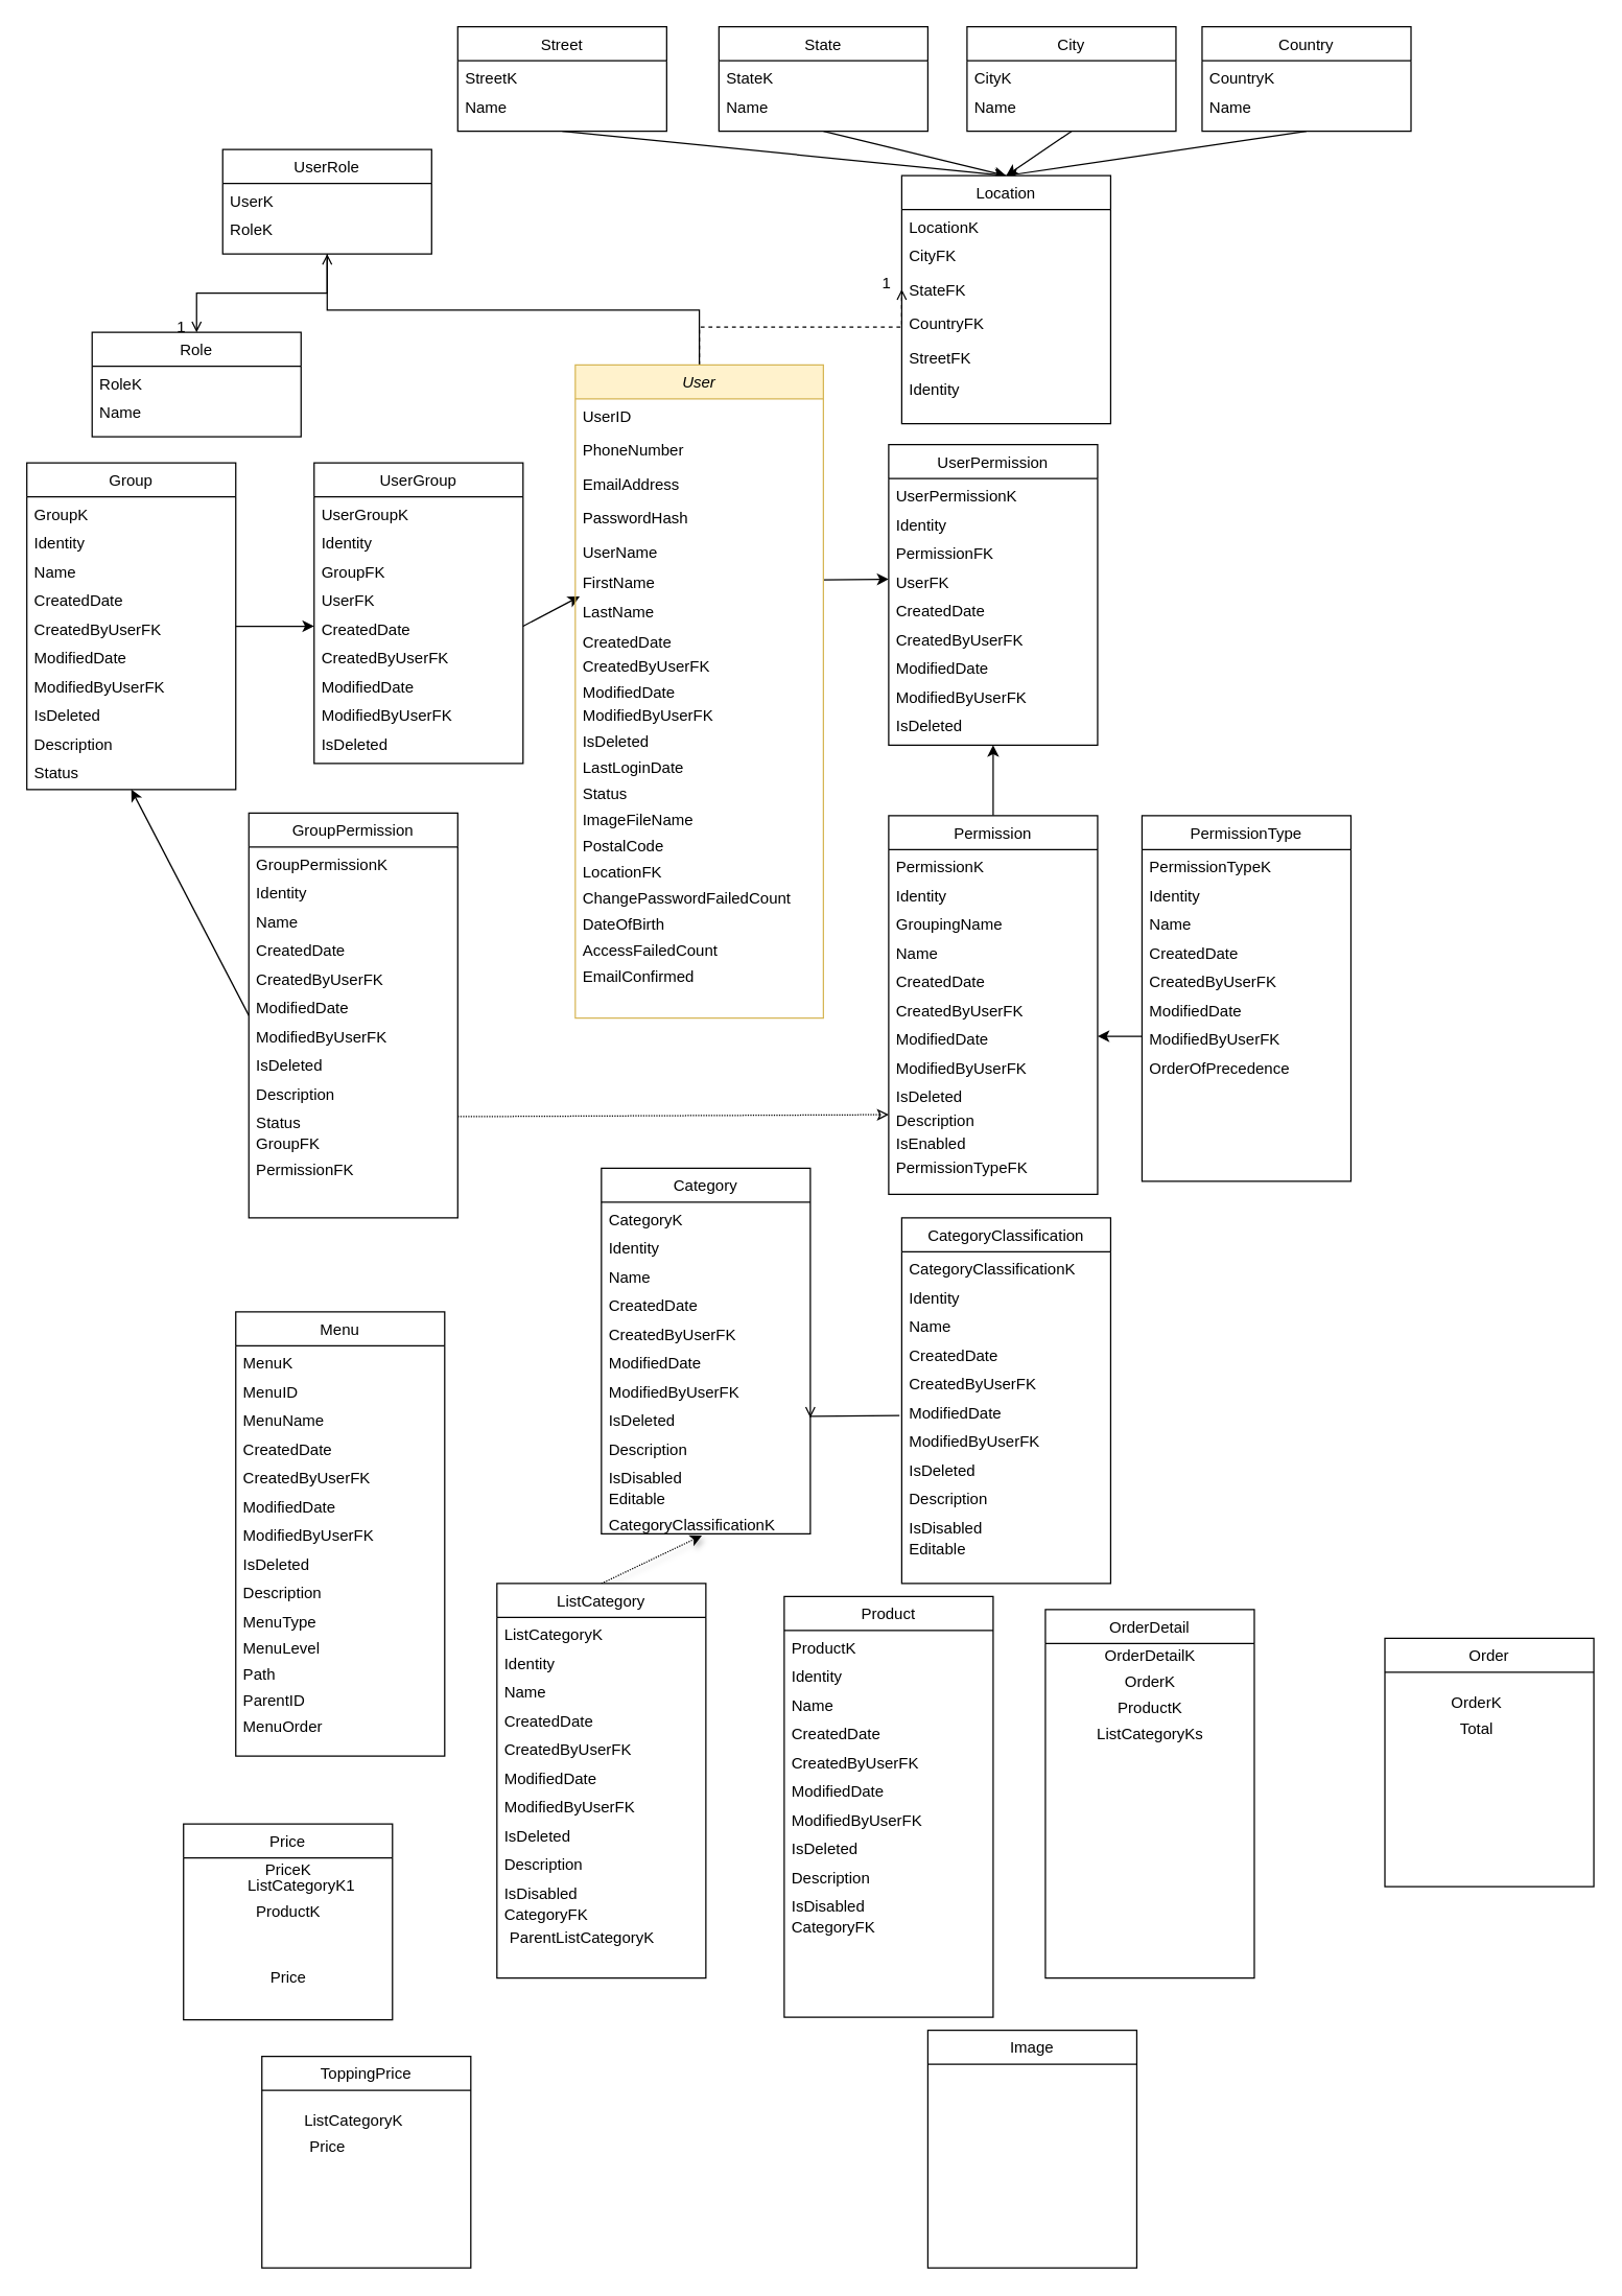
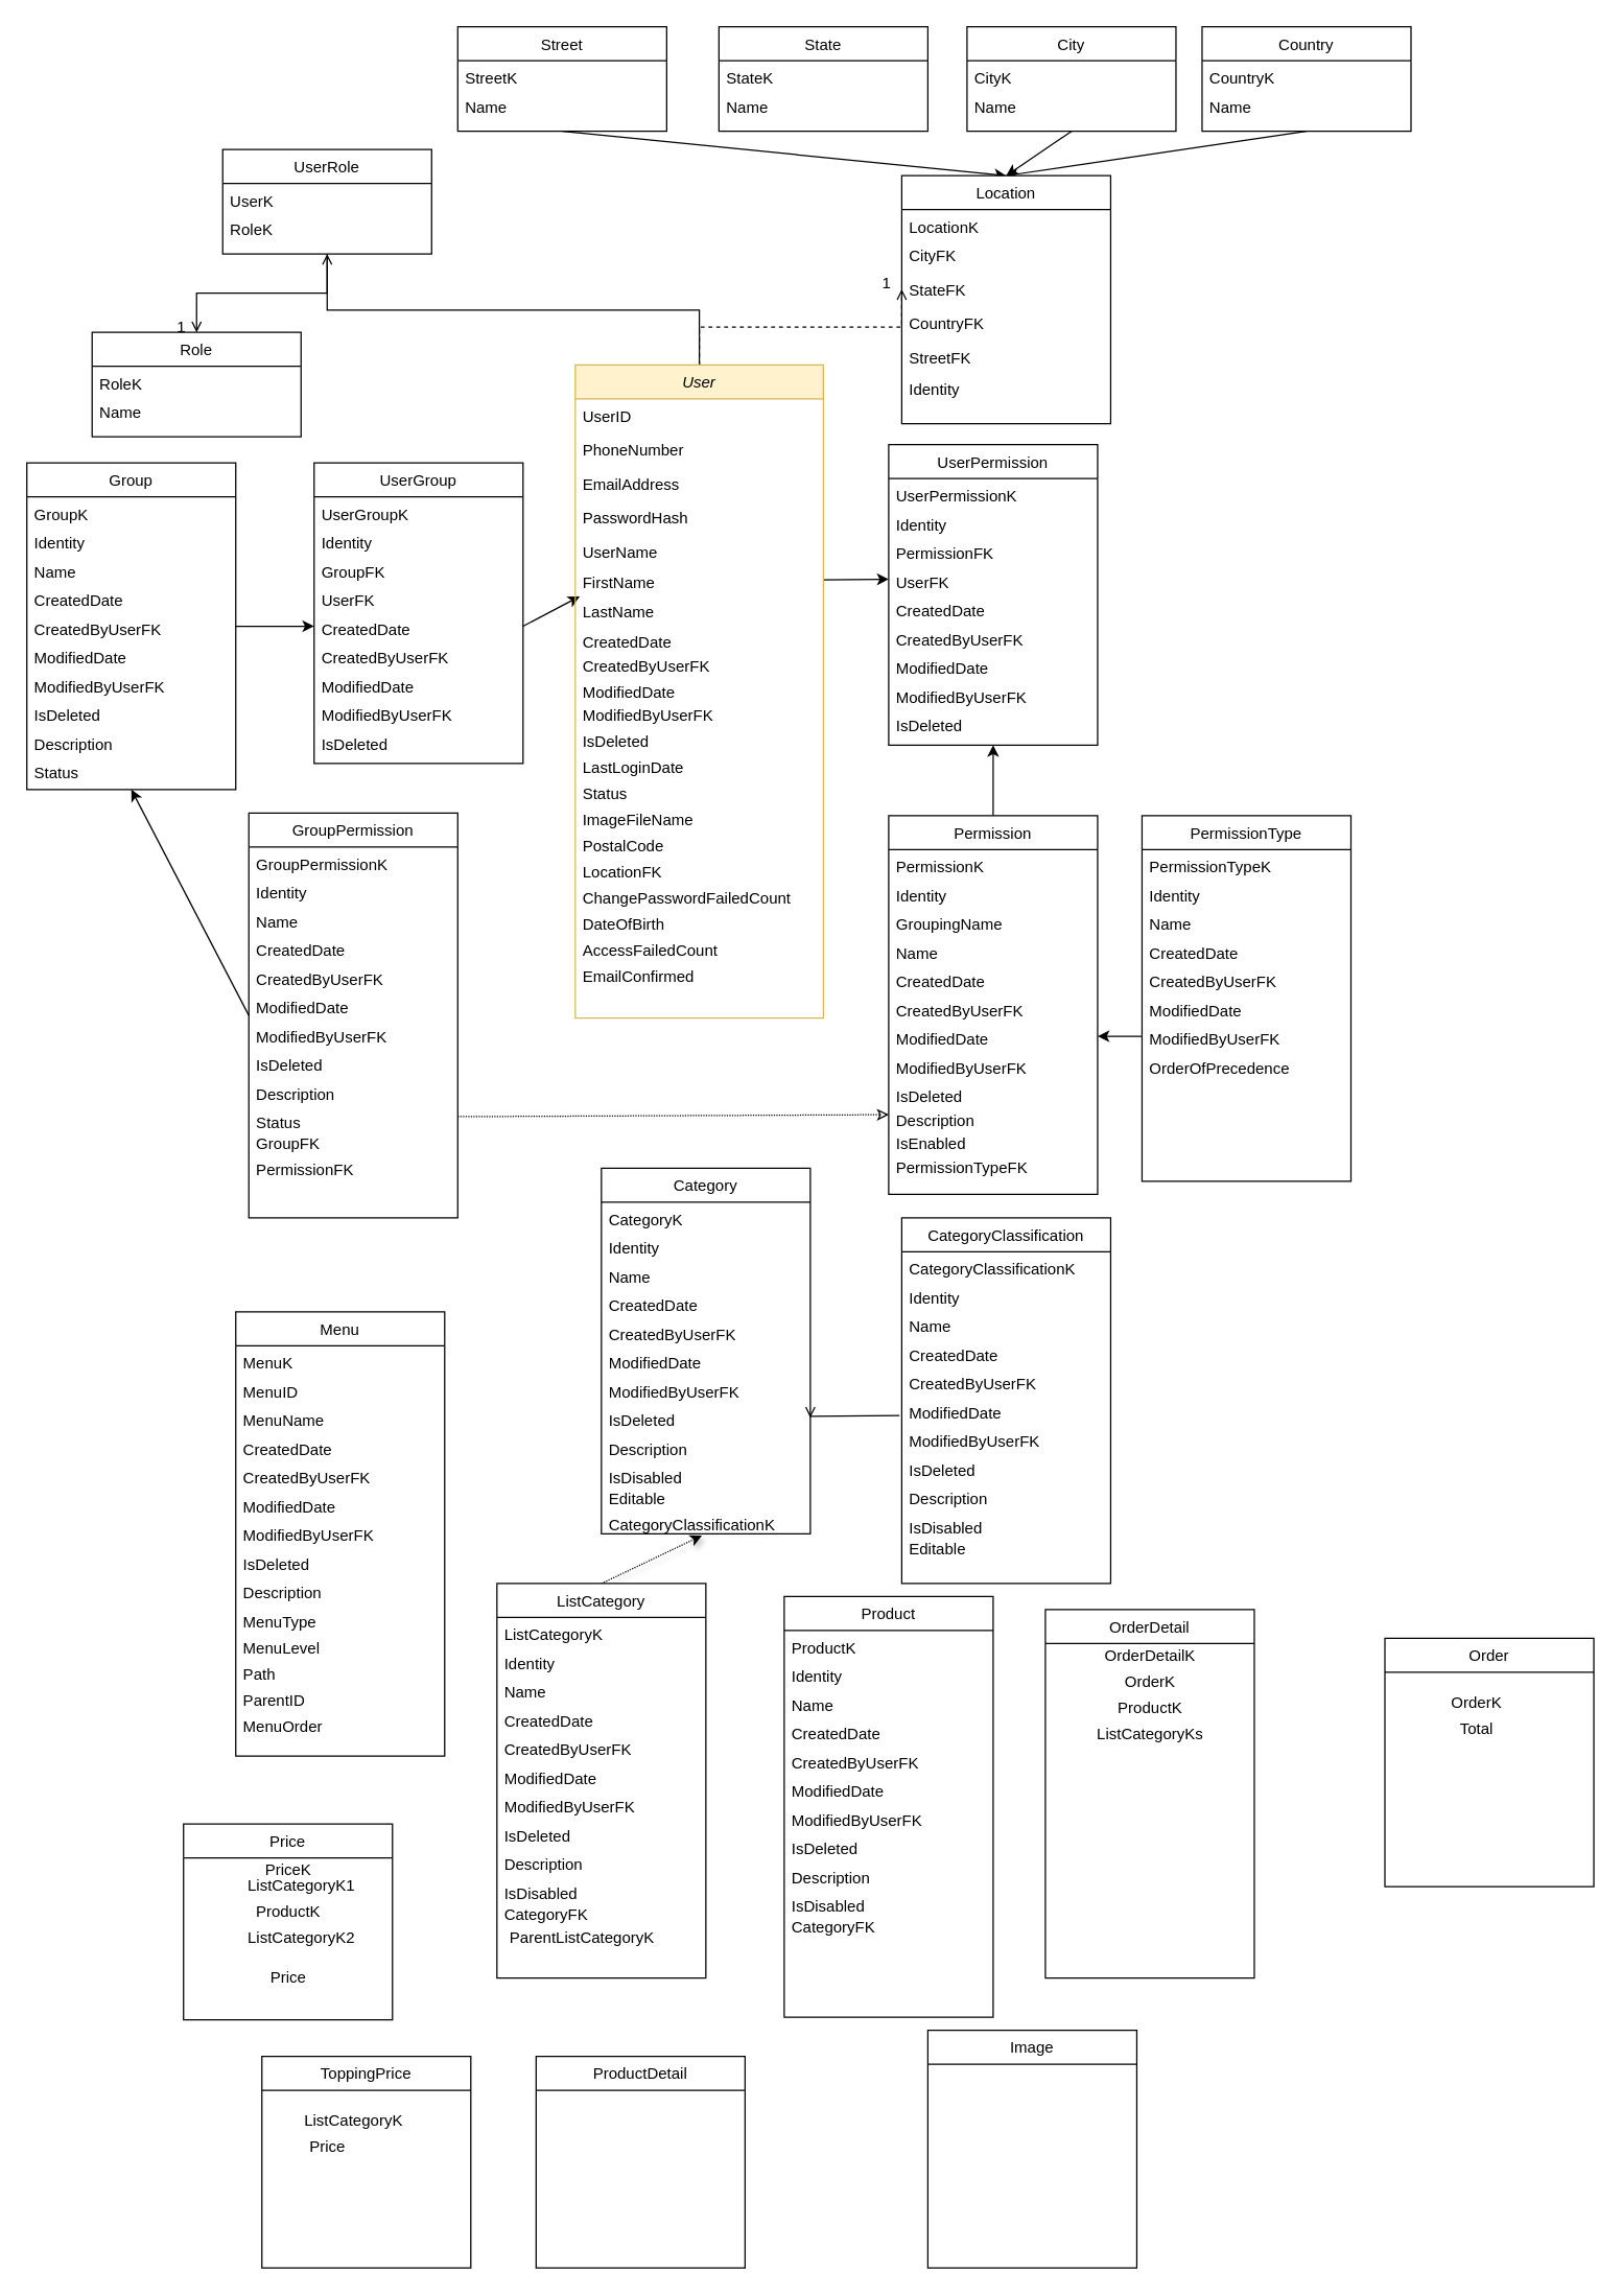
- <mxCell id="5" value="" style="endArrow=classic;html=1;exitX=0.5;exitY=1;exitDx=0;exitDy=0;entryX=0.5;entryY=0;entryDx=0;entryDy=0;" parent="1" source="11" target="89" edge="1"><mxGeometry width="50" height="50" relative="1" as="geometry"><mxPoint x="1150" y="254" as="sourcePoint" /><mxPoint x="660" y="274" as="targetPoint" /></mxGeometry></mxCell>
+ <mxCell id="212" value="ListCategoryK2" style="text;html=1;align=center;verticalAlign=middle;resizable=0;points=[];autosize=1;strokeColor=none;" vertex="1" parent="1"><mxGeometry x="180" y="1474" width="100" height="20" as="geometry" /></mxCell>
+ <mxCell id="197" value="ProductDetail" style="swimlane;fontStyle=0;align=center;verticalAlign=top;childLayout=stackLayout;horizontal=1;startSize=26;horizontalStack=0;resizeParent=1;resizeLast=0;collapsible=1;marginBottom=0;rounded=0;shadow=0;strokeWidth=1;" vertex="1" parent="1"><mxGeometry x="410" y="1574" width="160" height="162" as="geometry"><mxRectangle x="550" y="140" width="160" height="26" as="alternateBounds" /></mxGeometry></mxCell>
